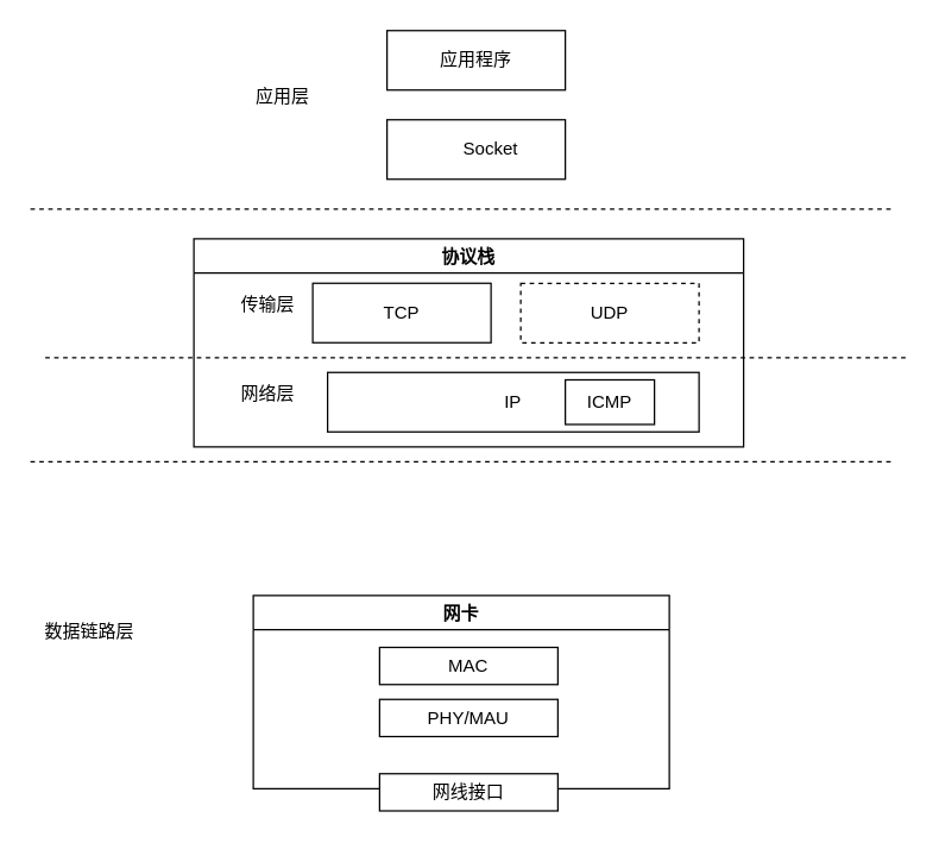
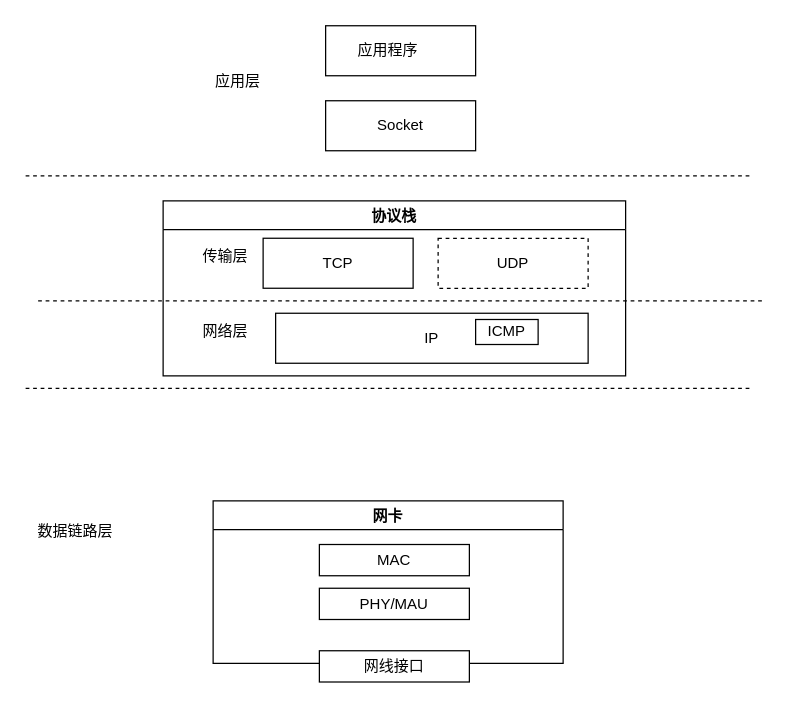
- <mxCell id="3" value="应用程序" style="text;html=1;strokeColor=none;fillColor=none;align=center;verticalAlign=middle;whiteSpace=wrap;rounded=0;" vertex="1" parent="1"><mxGeometry x="290" y="25" width="60" height="30" as="geometry" /></mxCell>
+ <mxCell id="3" value="应用程序" style="text;html=1;strokeColor=none;fillColor=none;align=center;verticalAlign=middle;whiteSpace=wrap;rounded=0;" vertex="1" parent="1"><mxGeometry x="280" y="25" width="60" height="30" as="geometry" /></mxCell>
- <mxCell id="5" value="Socket" style="text;html=1;strokeColor=none;fillColor=none;align=center;verticalAlign=middle;whiteSpace=wrap;rounded=0;" vertex="1" parent="1"><mxGeometry x="300" y="85" width="60" height="30" as="geometry" /></mxCell>
+ <mxCell id="5" value="Socket" style="text;html=1;strokeColor=none;fillColor=none;align=center;verticalAlign=middle;whiteSpace=wrap;rounded=0;" vertex="1" parent="1"><mxGeometry x="290" y="85" width="60" height="30" as="geometry" /></mxCell>
- <mxCell id="14" value="ICMP" style="rounded=0;whiteSpace=wrap;html=1;" vertex="1" parent="8"><mxGeometry x="250" y="95" width="60" height="30" as="geometry" /></mxCell>
+ <mxCell id="14" value="ICMP" style="rounded=0;whiteSpace=wrap;html=1;" vertex="1" parent="8"><mxGeometry x="250" y="95" width="50" height="20" as="geometry" /></mxCell>
